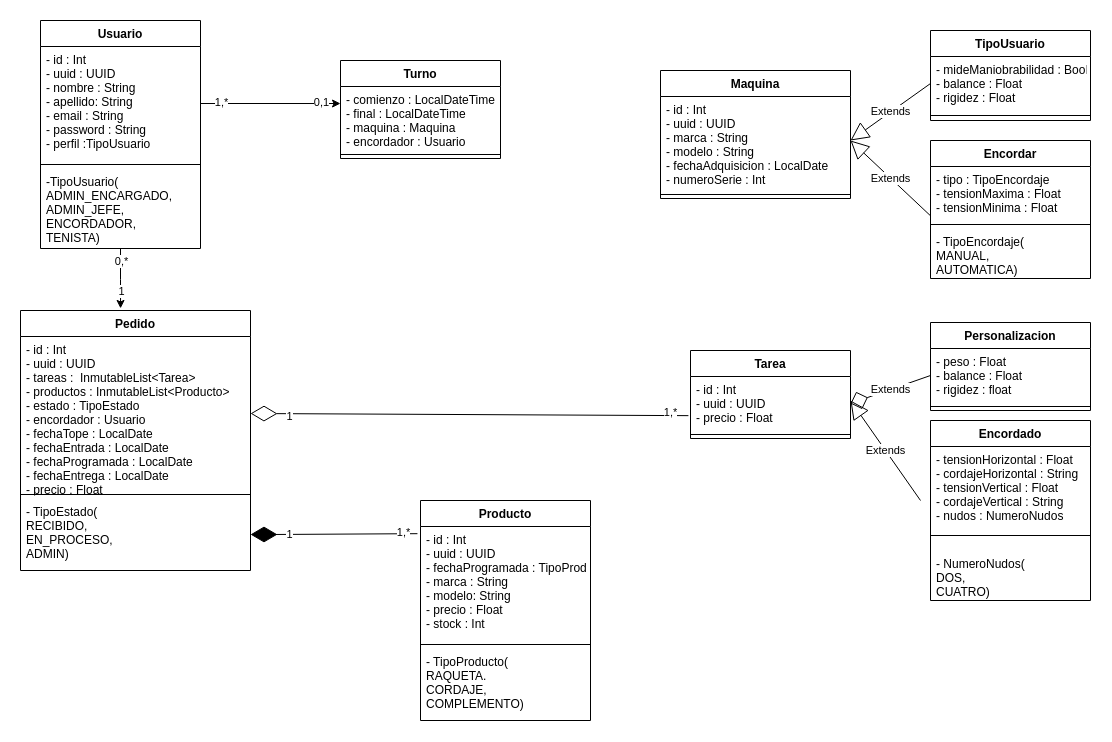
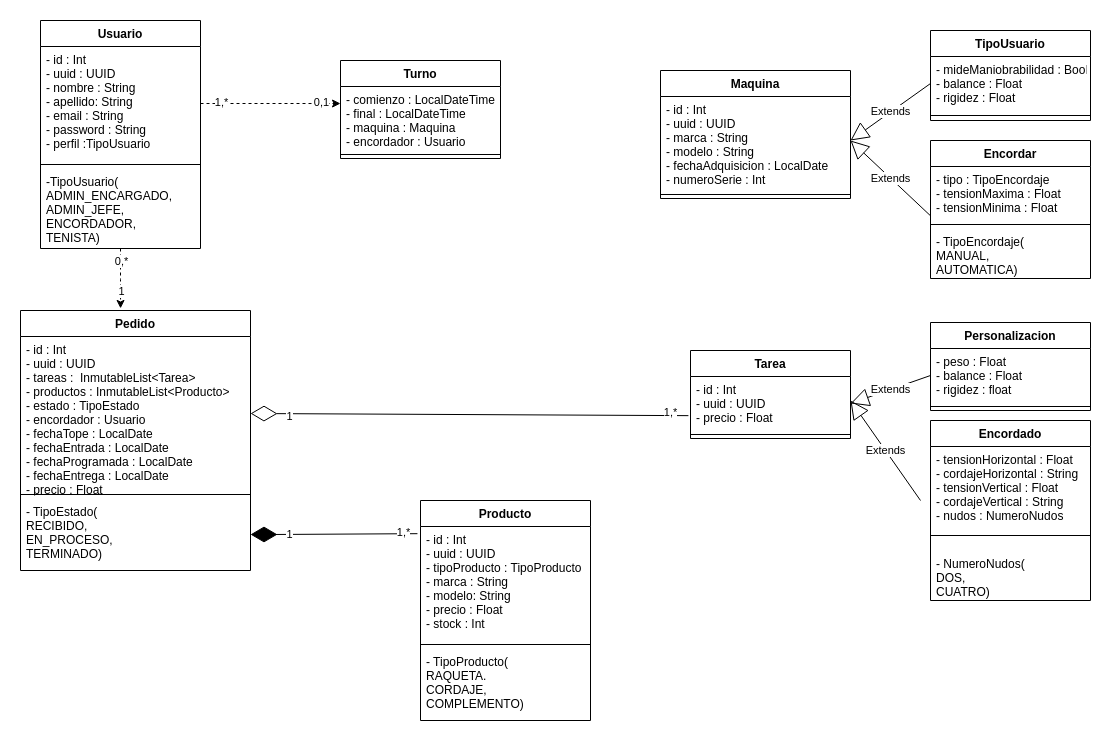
- <mxCell id="47" style="edgeStyle=orthogonalEdgeStyle;rounded=0;orthogonalLoop=1;jettySize=auto;html=1;exitX=1;exitY=0.5;exitDx=0;exitDy=0;entryX=0;entryY=0.266;entryDx=0;entryDy=0;entryPerimeter=0;" edge="1" parent="1" source="6" target="45"><mxGeometry relative="1" as="geometry" /></mxCell>
+ <mxCell id="47" style="edgeStyle=orthogonalEdgeStyle;rounded=0;orthogonalLoop=1;jettySize=auto;html=1;exitX=1;exitY=0.5;exitDx=0;exitDy=0;entryX=0;entryY=0.266;entryDx=0;entryDy=0;entryPerimeter=0;dashed=1;" edge="1" parent="1" source="6" target="45"><mxGeometry relative="1" as="geometry" /></mxCell>
- <mxCell id="2" style="edgeStyle=orthogonalEdgeStyle;rounded=0;orthogonalLoop=1;jettySize=auto;html=1;entryX=0.435;entryY=-0.008;entryDx=0;entryDy=0;entryPerimeter=0;" edge="1" parent="1" source="5" target="12"><mxGeometry relative="1" as="geometry"><mxPoint x="120" y="300" as="targetPoint" /></mxGeometry></mxCell>
+ <mxCell id="2" style="edgeStyle=orthogonalEdgeStyle;rounded=0;orthogonalLoop=1;jettySize=auto;html=1;entryX=0.435;entryY=-0.008;entryDx=0;entryDy=0;entryPerimeter=0;dashed=1;" edge="1" parent="1" source="5" target="12"><mxGeometry relative="1" as="geometry"><mxPoint x="120" y="300" as="targetPoint" /></mxGeometry></mxCell>
- <mxCell id="40" value="Extends" style="endArrow=diamond;endSize=16;endFill=0;html=1;rounded=0;exitX=0;exitY=0.5;exitDx=0;exitDy=0;entryX=1;entryY=0.5;entryDx=0;entryDy=0;" edge="1" parent="1" source="28" target="21"><mxGeometry width="160" relative="1" as="geometry"><mxPoint x="710" y="534" as="sourcePoint" /><mxPoint x="870" y="534" as="targetPoint" /></mxGeometry></mxCell>
+ <mxCell id="40" value="Extends" style="endArrow=block;endSize=16;endFill=0;html=1;rounded=0;exitX=0;exitY=0.5;exitDx=0;exitDy=0;entryX=1;entryY=0.5;entryDx=0;entryDy=0;" edge="1" parent="1" source="28" target="21"><mxGeometry width="160" relative="1" as="geometry"><mxPoint x="710" y="534" as="sourcePoint" /><mxPoint x="870" y="534" as="targetPoint" /></mxGeometry></mxCell>
- <mxCell id="15" value="- TipoEstado(&#10;RECIBIDO,&#10;EN_PROCESO,&#10;ADMIN)" style="text;strokeColor=none;fillColor=none;align=left;verticalAlign=top;spacingLeft=4;spacingRight=4;overflow=hidden;rotatable=0;points=[[0,0.5],[1,0.5]];portConstraint=eastwest;" vertex="1" parent="12"><mxGeometry y="188" width="230" height="72" as="geometry" /></mxCell>
+ <mxCell id="15" value="- TipoEstado(&#10;RECIBIDO,&#10;EN_PROCESO,&#10;TERMINADO)" style="text;strokeColor=none;fillColor=none;align=left;verticalAlign=top;spacingLeft=4;spacingRight=4;overflow=hidden;rotatable=0;points=[[0,0.5],[1,0.5]];portConstraint=eastwest;" vertex="1" parent="12"><mxGeometry y="188" width="230" height="72" as="geometry" /></mxCell>
- <mxCell id="17" value="- id : Int&#10;- uuid : UUID&#10;- fechaProgramada : TipoProducto&#10;- marca : String&#10;- modelo: String&#10;- precio : Float&#10;- stock : Int&#10;" style="text;strokeColor=none;fillColor=none;align=left;verticalAlign=top;spacingLeft=4;spacingRight=4;overflow=hidden;rotatable=0;points=[[0,0.5],[1,0.5]];portConstraint=eastwest;" vertex="1" parent="16"><mxGeometry y="26" width="170" height="114" as="geometry" /></mxCell>
+ <mxCell id="17" value="- id : Int&#10;- uuid : UUID&#10;- tipoProducto : TipoProducto&#10;- marca : String&#10;- modelo: String&#10;- precio : Float&#10;- stock : Int&#10;" style="text;strokeColor=none;fillColor=none;align=left;verticalAlign=top;spacingLeft=4;spacingRight=4;overflow=hidden;rotatable=0;points=[[0,0.5],[1,0.5]];portConstraint=eastwest;" vertex="1" parent="16"><mxGeometry y="26" width="170" height="114" as="geometry" /></mxCell>
